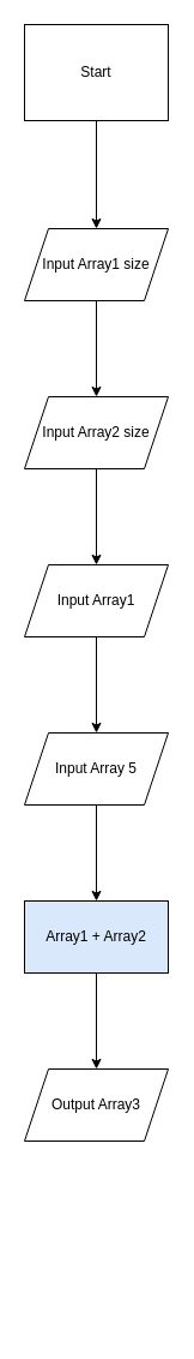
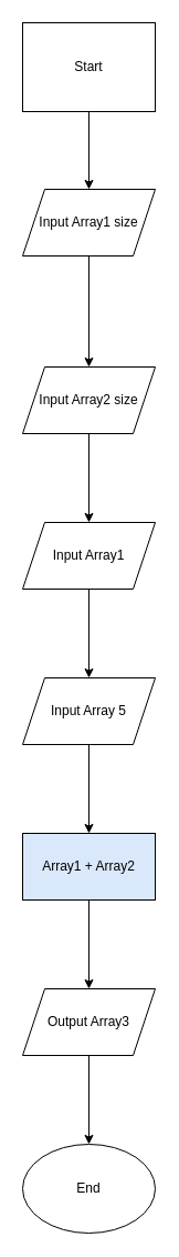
- <mxCell id="5" value="Input Array1 size" style="shape=parallelogram;perimeter=parallelogramPerimeter;whiteSpace=wrap;html=1;fixedSize=1;" vertex="1" parent="1"><mxGeometry x="20" y="190" width="120" height="60" as="geometry" /></mxCell>
+ <mxCell id="5" value="Input Array1 size" style="shape=parallelogram;perimeter=parallelogramPerimeter;whiteSpace=wrap;html=1;fixedSize=1;" vertex="1" parent="1"><mxGeometry x="20" y="170" width="120" height="60" as="geometry" /></mxCell>
+ <mxCell id="15" value="" style="edgeStyle=orthogonalEdgeStyle;rounded=0;orthogonalLoop=1;jettySize=auto;html=1;" edge="1" parent="1" source="16" target="17"><mxGeometry relative="1" as="geometry" /></mxCell>
+ <mxCell id="17" value="End" style="ellipse;whiteSpace=wrap;html=1;" vertex="1" parent="1"><mxGeometry x="20" y="1030" width="120" height="80" as="geometry" /></mxCell>
